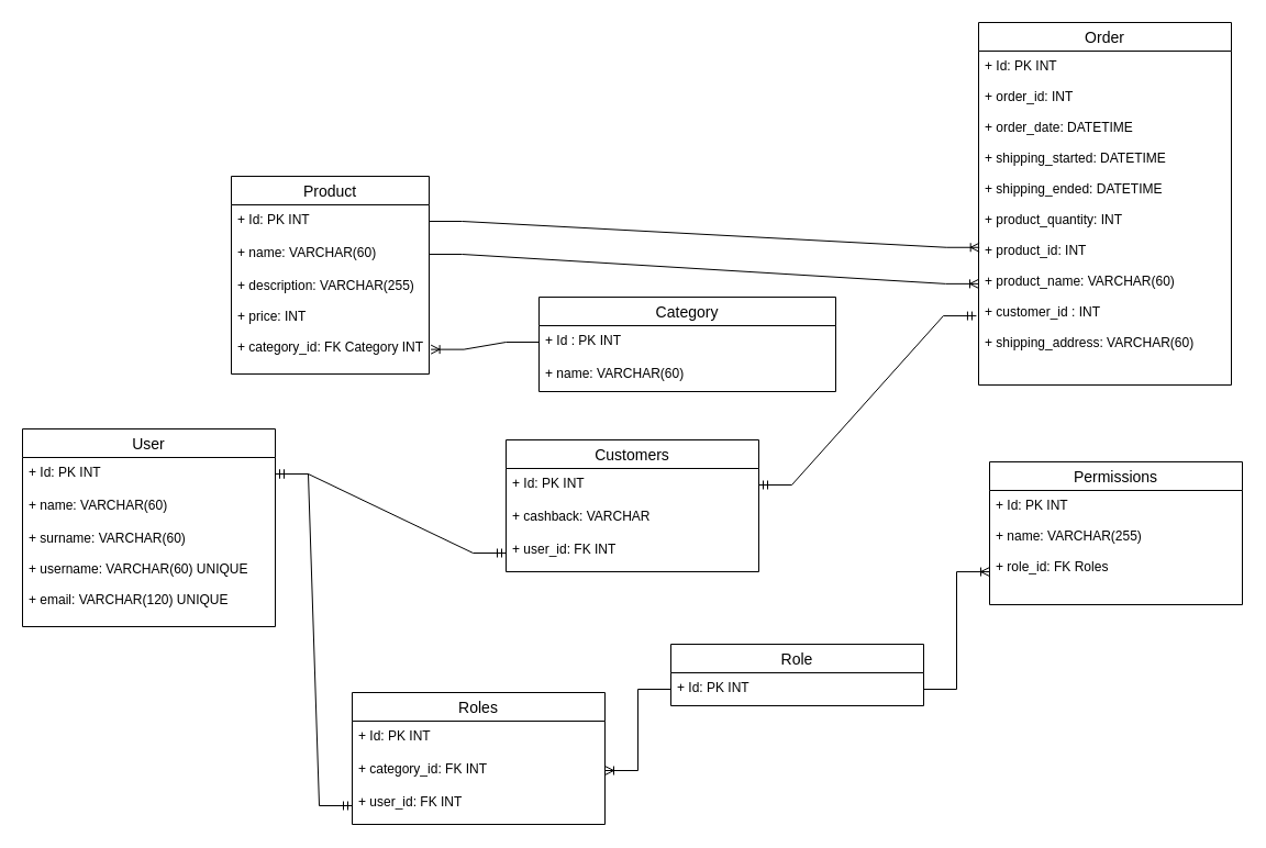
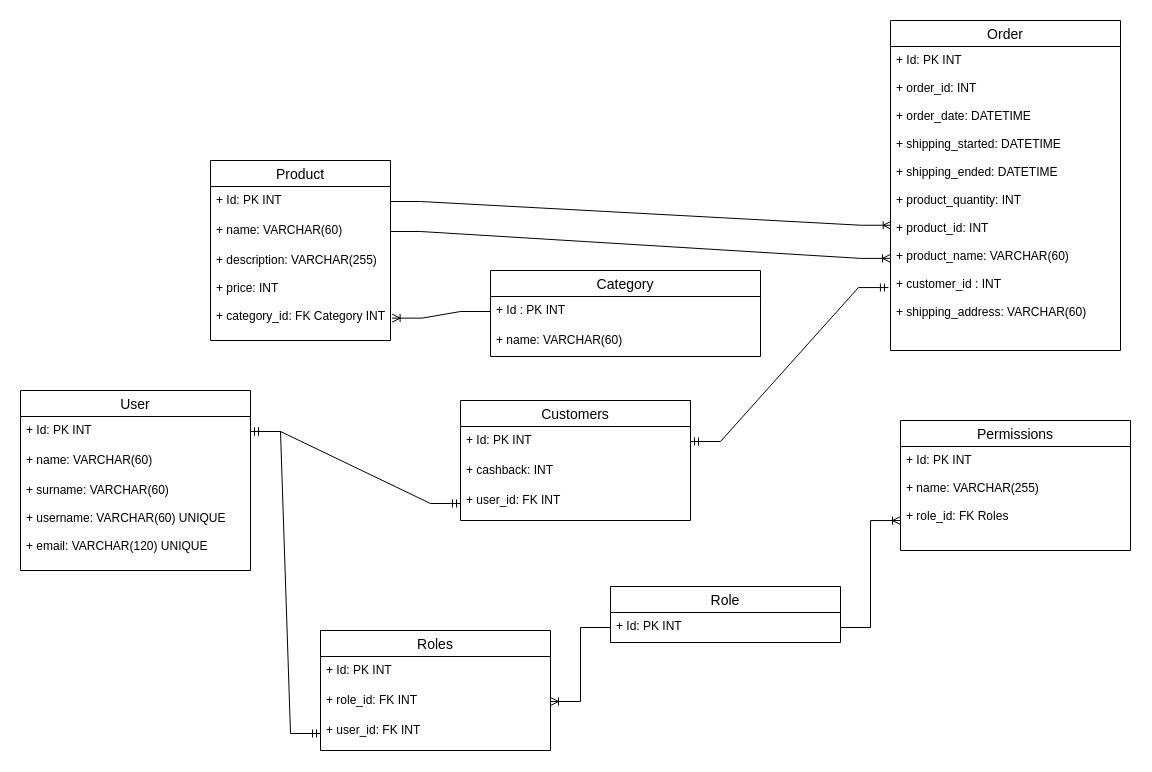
- <mxCell id="16" value="+ cashback: VARCHAR" style="text;strokeColor=none;fillColor=none;spacingLeft=4;spacingRight=4;overflow=hidden;rotatable=0;points=[[0,0.5],[1,0.5]];portConstraint=eastwest;fontSize=12;" vertex="1" parent="14"><mxGeometry y="56" width="230" height="30" as="geometry" /></mxCell>
+ <mxCell id="16" value="+ cashback: INT" style="text;strokeColor=none;fillColor=none;spacingLeft=4;spacingRight=4;overflow=hidden;rotatable=0;points=[[0,0.5],[1,0.5]];portConstraint=eastwest;fontSize=12;" vertex="1" parent="14"><mxGeometry y="56" width="230" height="30" as="geometry" /></mxCell>
- <mxCell id="21" value="+ category_id: FK INT" style="text;strokeColor=none;fillColor=none;spacingLeft=4;spacingRight=4;overflow=hidden;rotatable=0;points=[[0,0.5],[1,0.5]];portConstraint=eastwest;fontSize=12;" vertex="1" parent="19"><mxGeometry y="56" width="230" height="30" as="geometry" /></mxCell>
+ <mxCell id="21" value="+ role_id: FK INT" style="text;strokeColor=none;fillColor=none;spacingLeft=4;spacingRight=4;overflow=hidden;rotatable=0;points=[[0,0.5],[1,0.5]];portConstraint=eastwest;fontSize=12;" vertex="1" parent="19"><mxGeometry y="56" width="230" height="30" as="geometry" /></mxCell>
